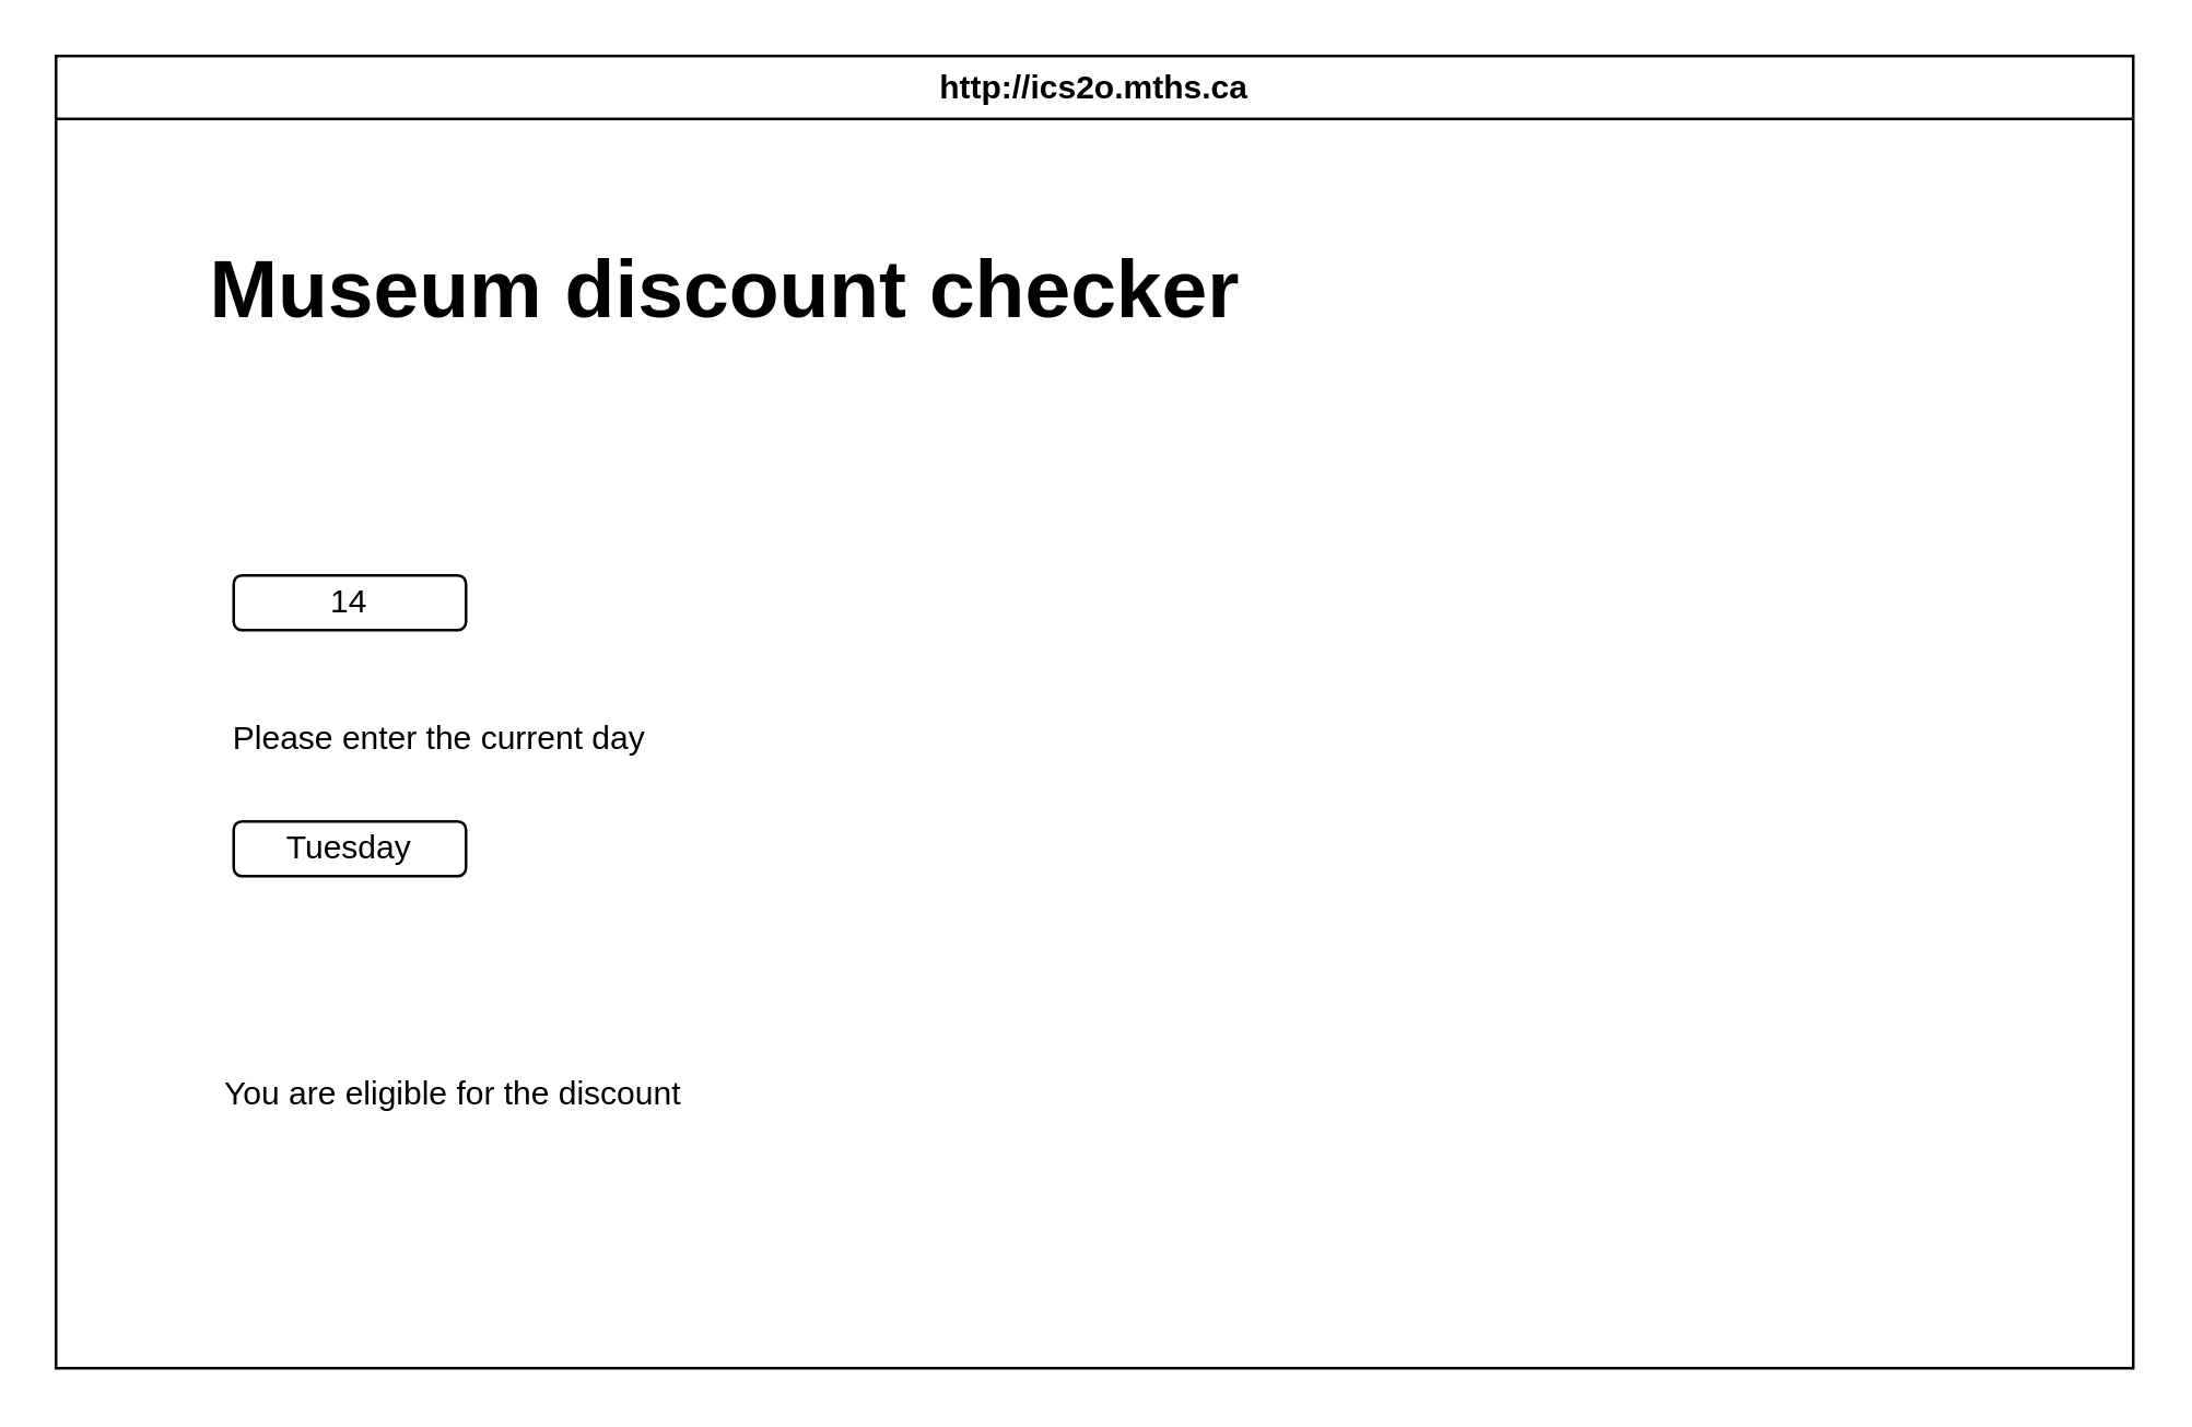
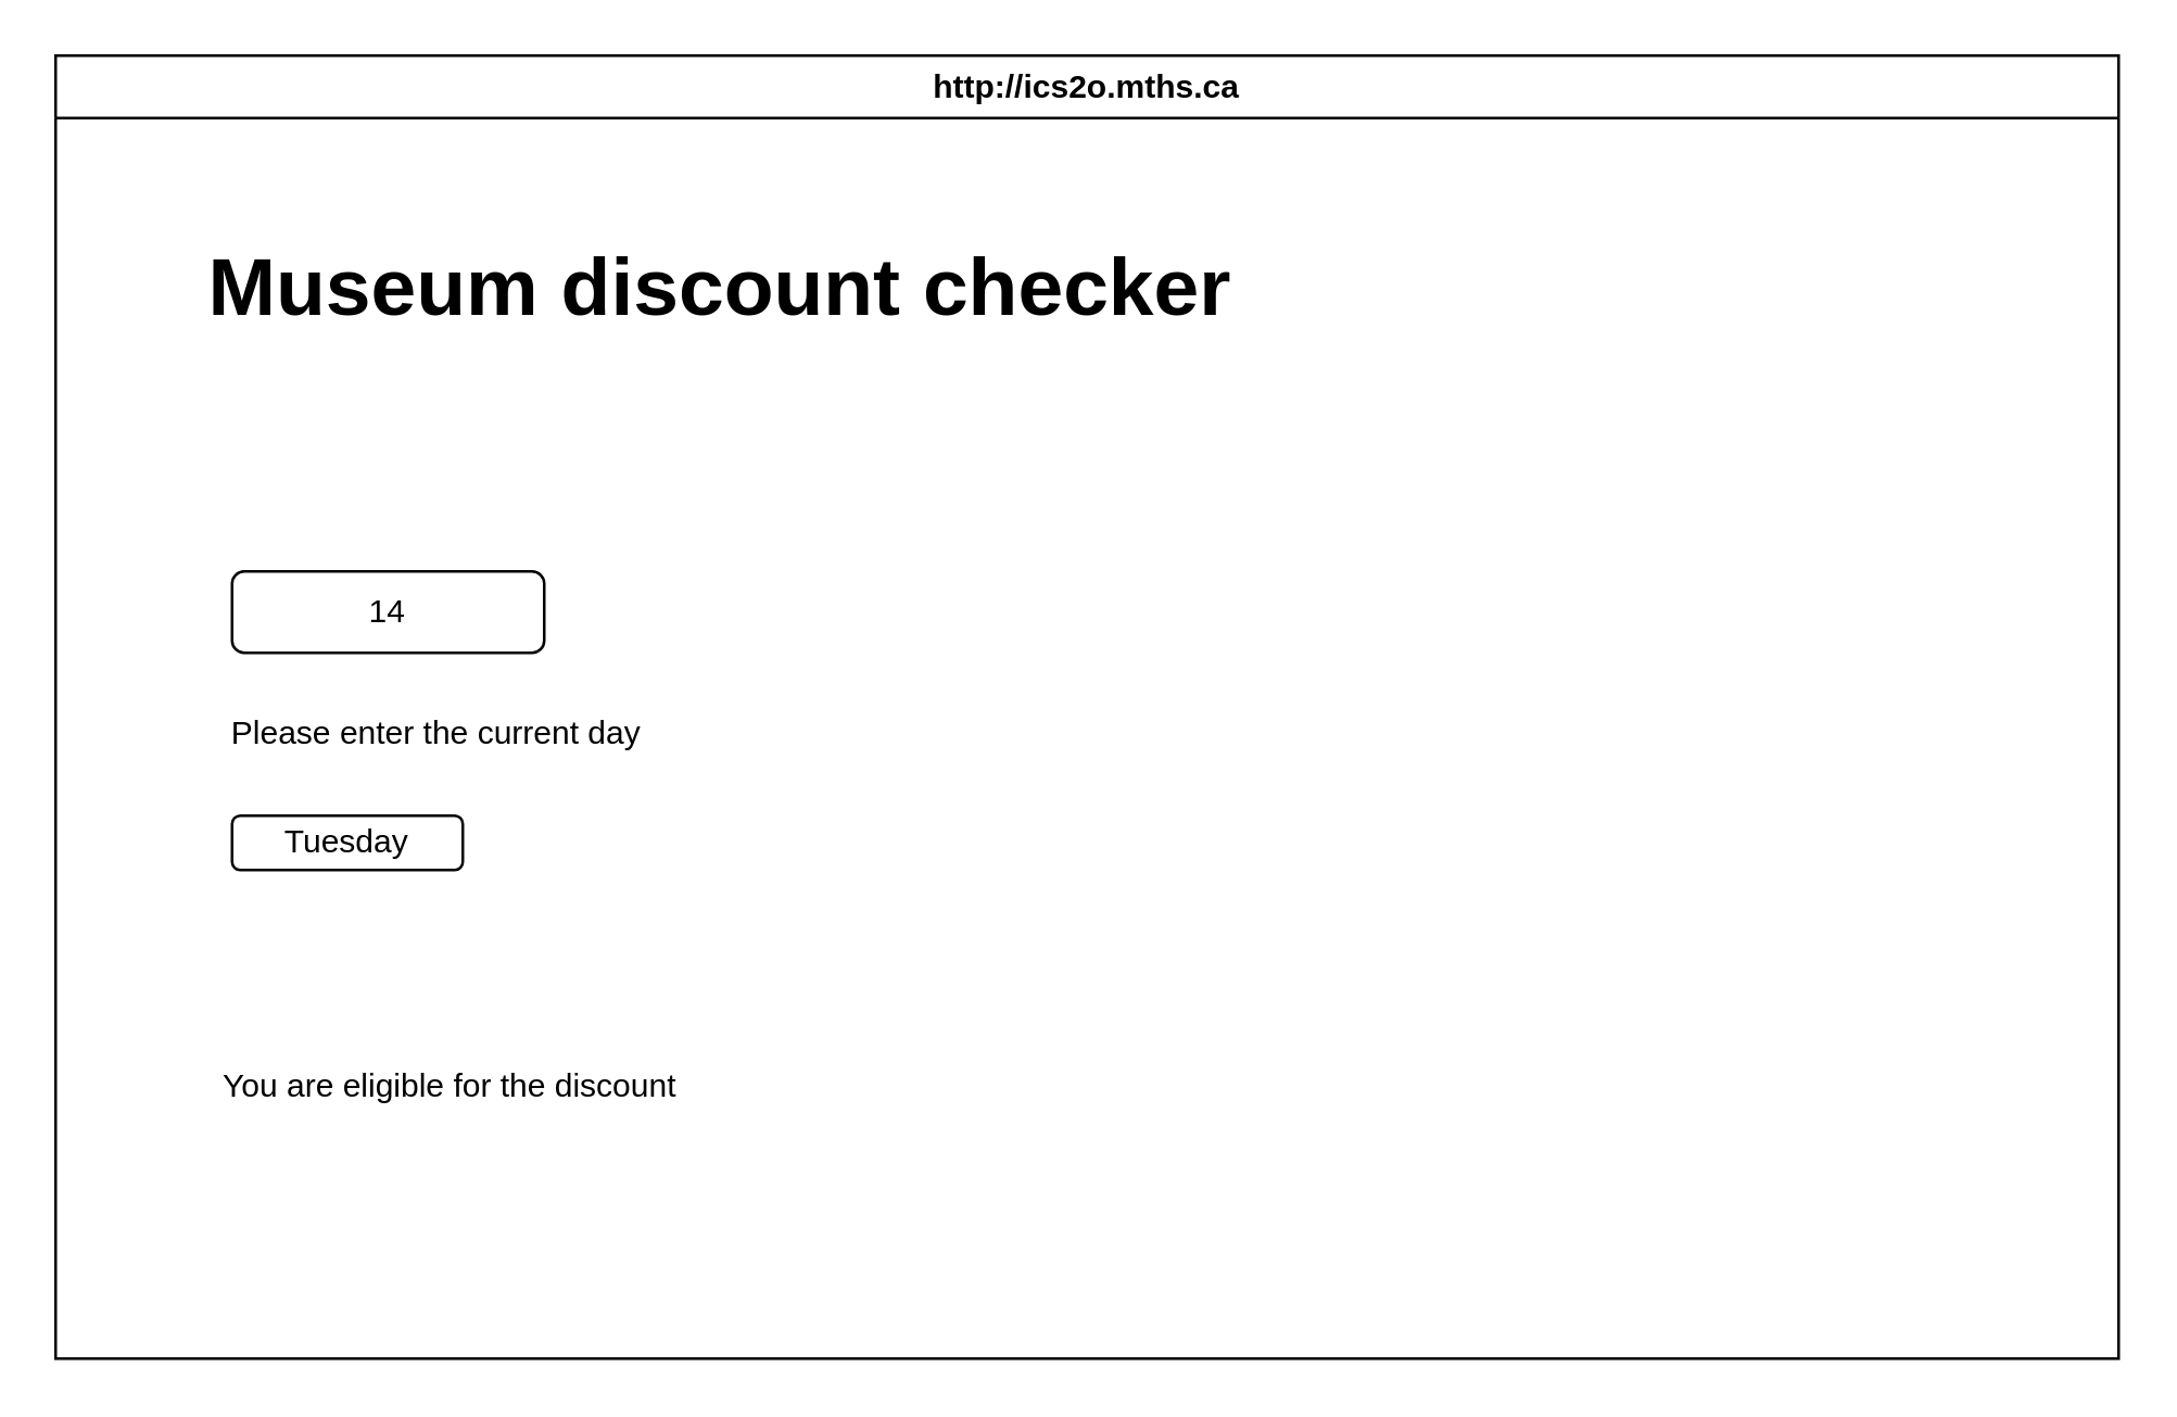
- <mxCell id="4" value="14" style="rounded=1;whiteSpace=wrap;html=1;fontSize=12;" vertex="1" parent="2"><mxGeometry x="65" y="190" width="85" height="20" as="geometry" /></mxCell>
+ <mxCell id="4" value="14" style="rounded=1;whiteSpace=wrap;html=1;fontSize=12;" vertex="1" parent="2"><mxGeometry x="65" y="190" width="115" height="30" as="geometry" /></mxCell>
